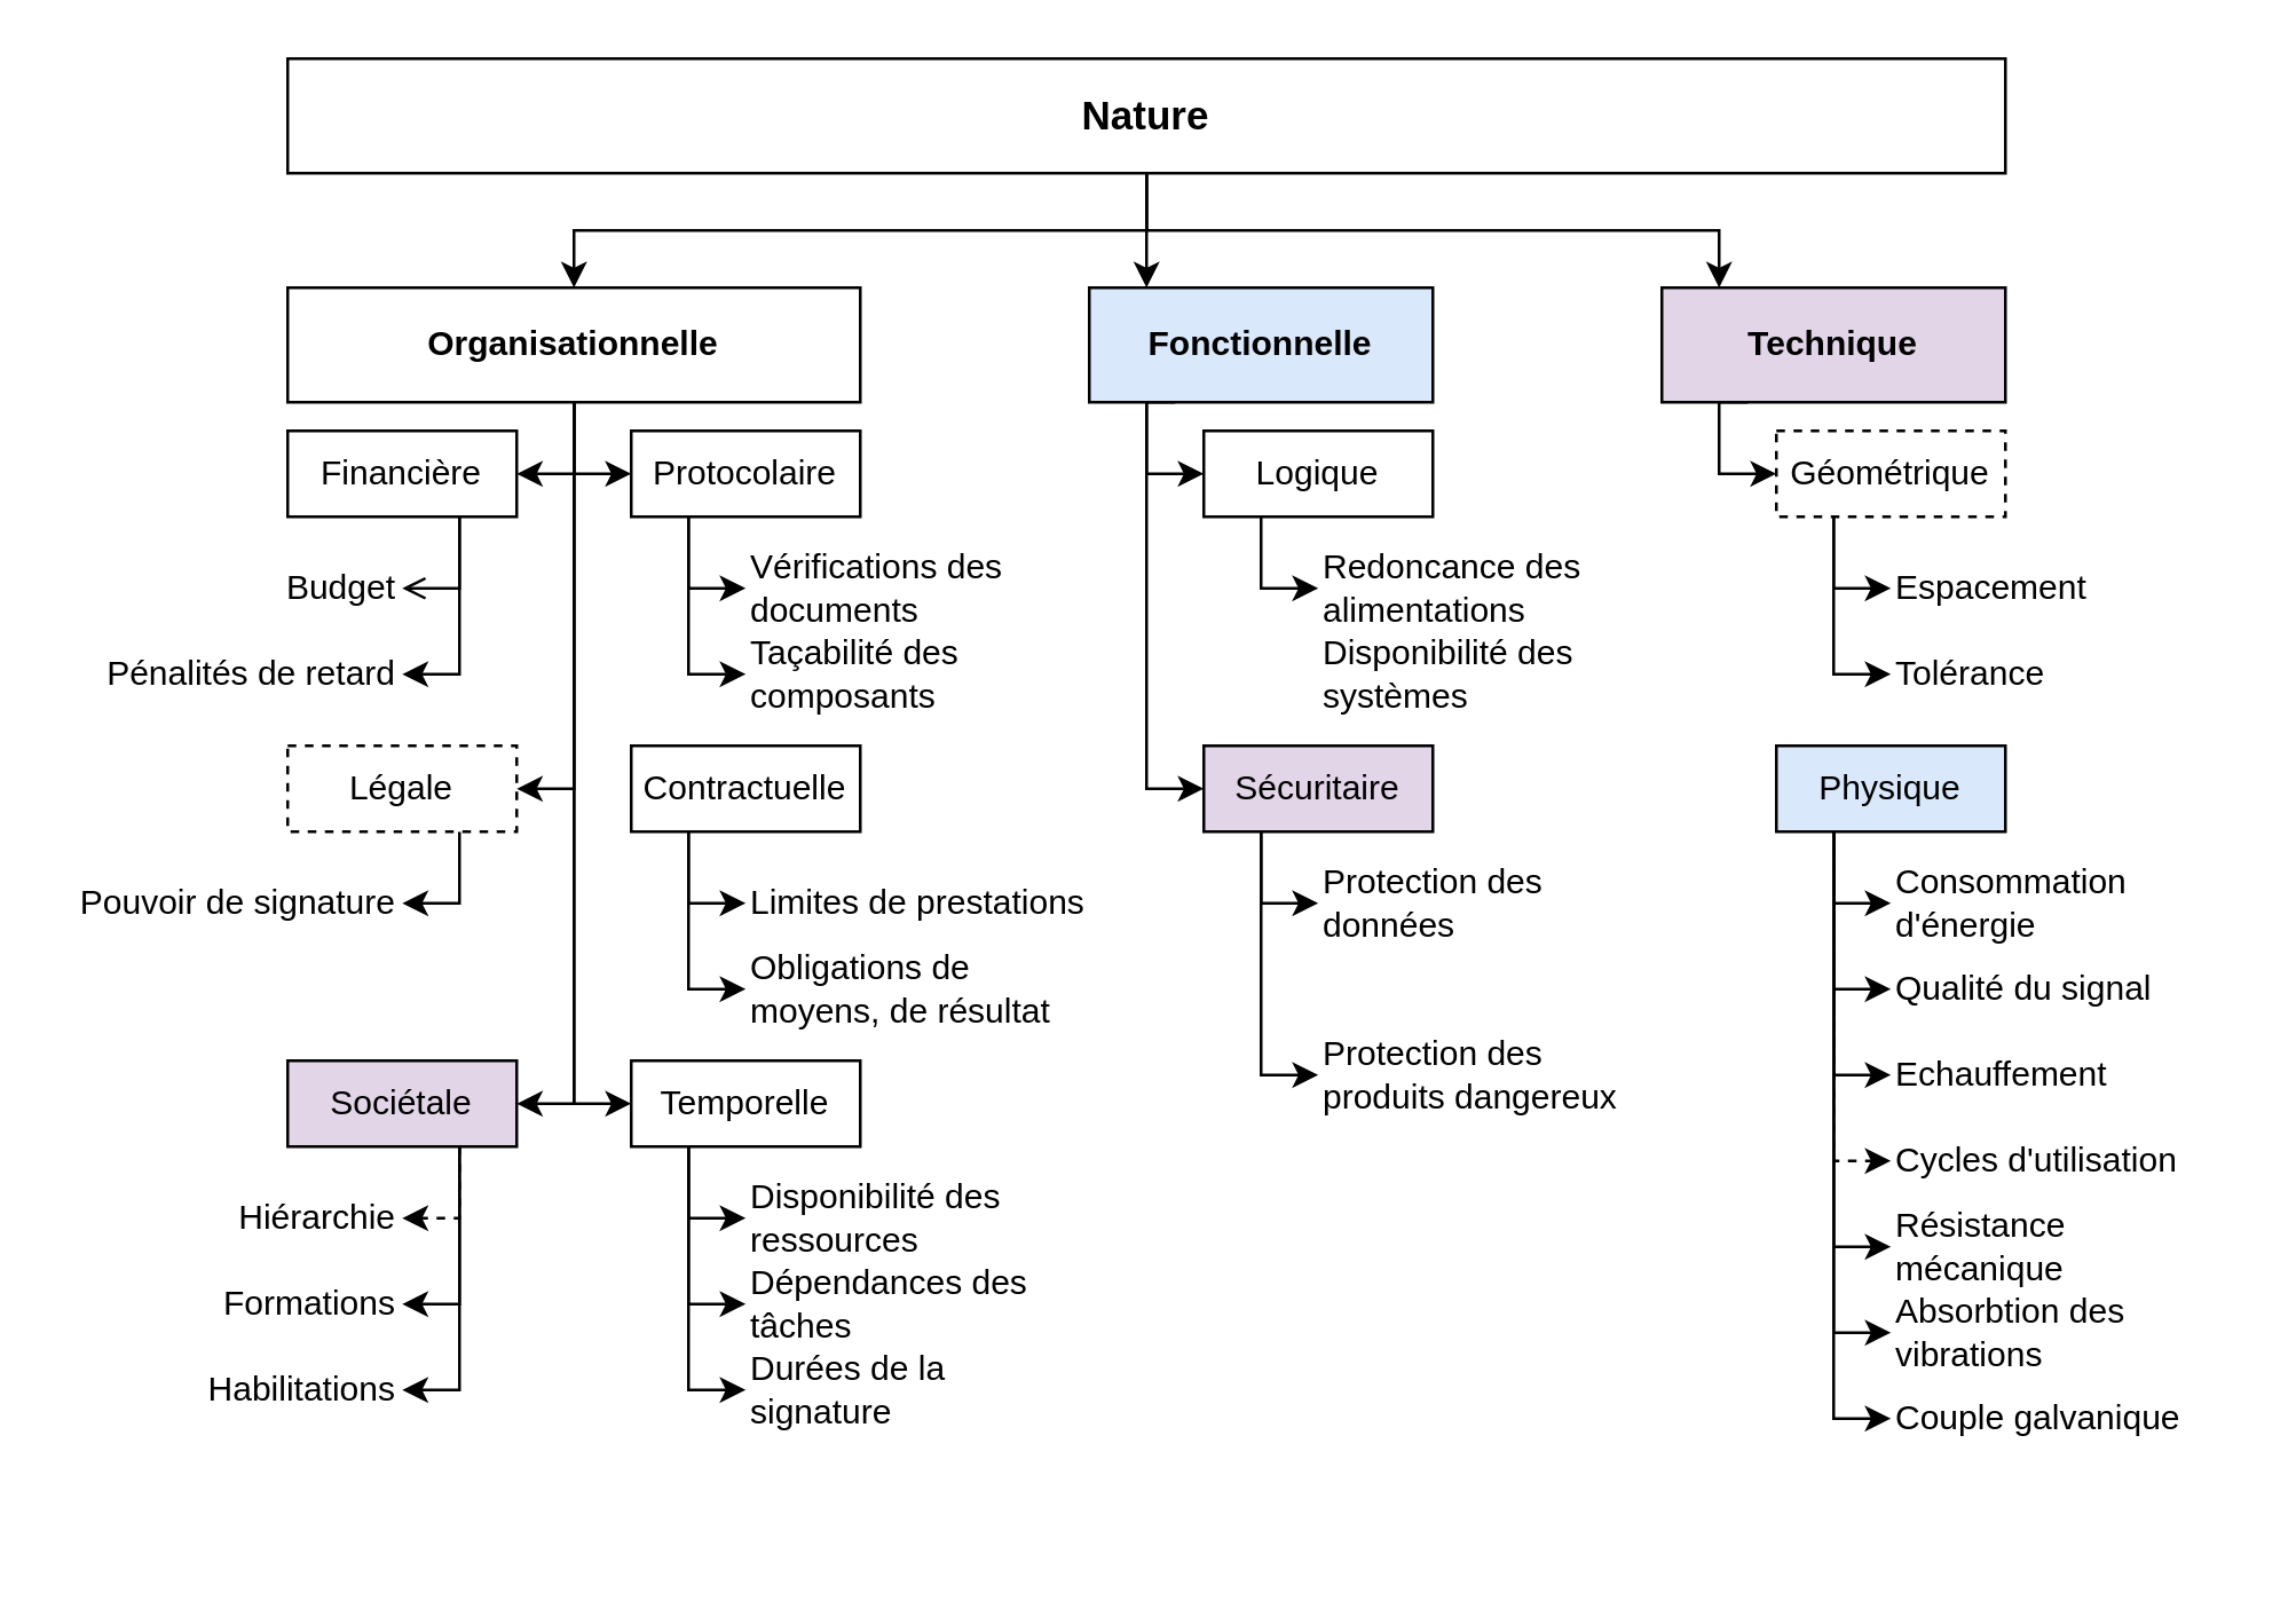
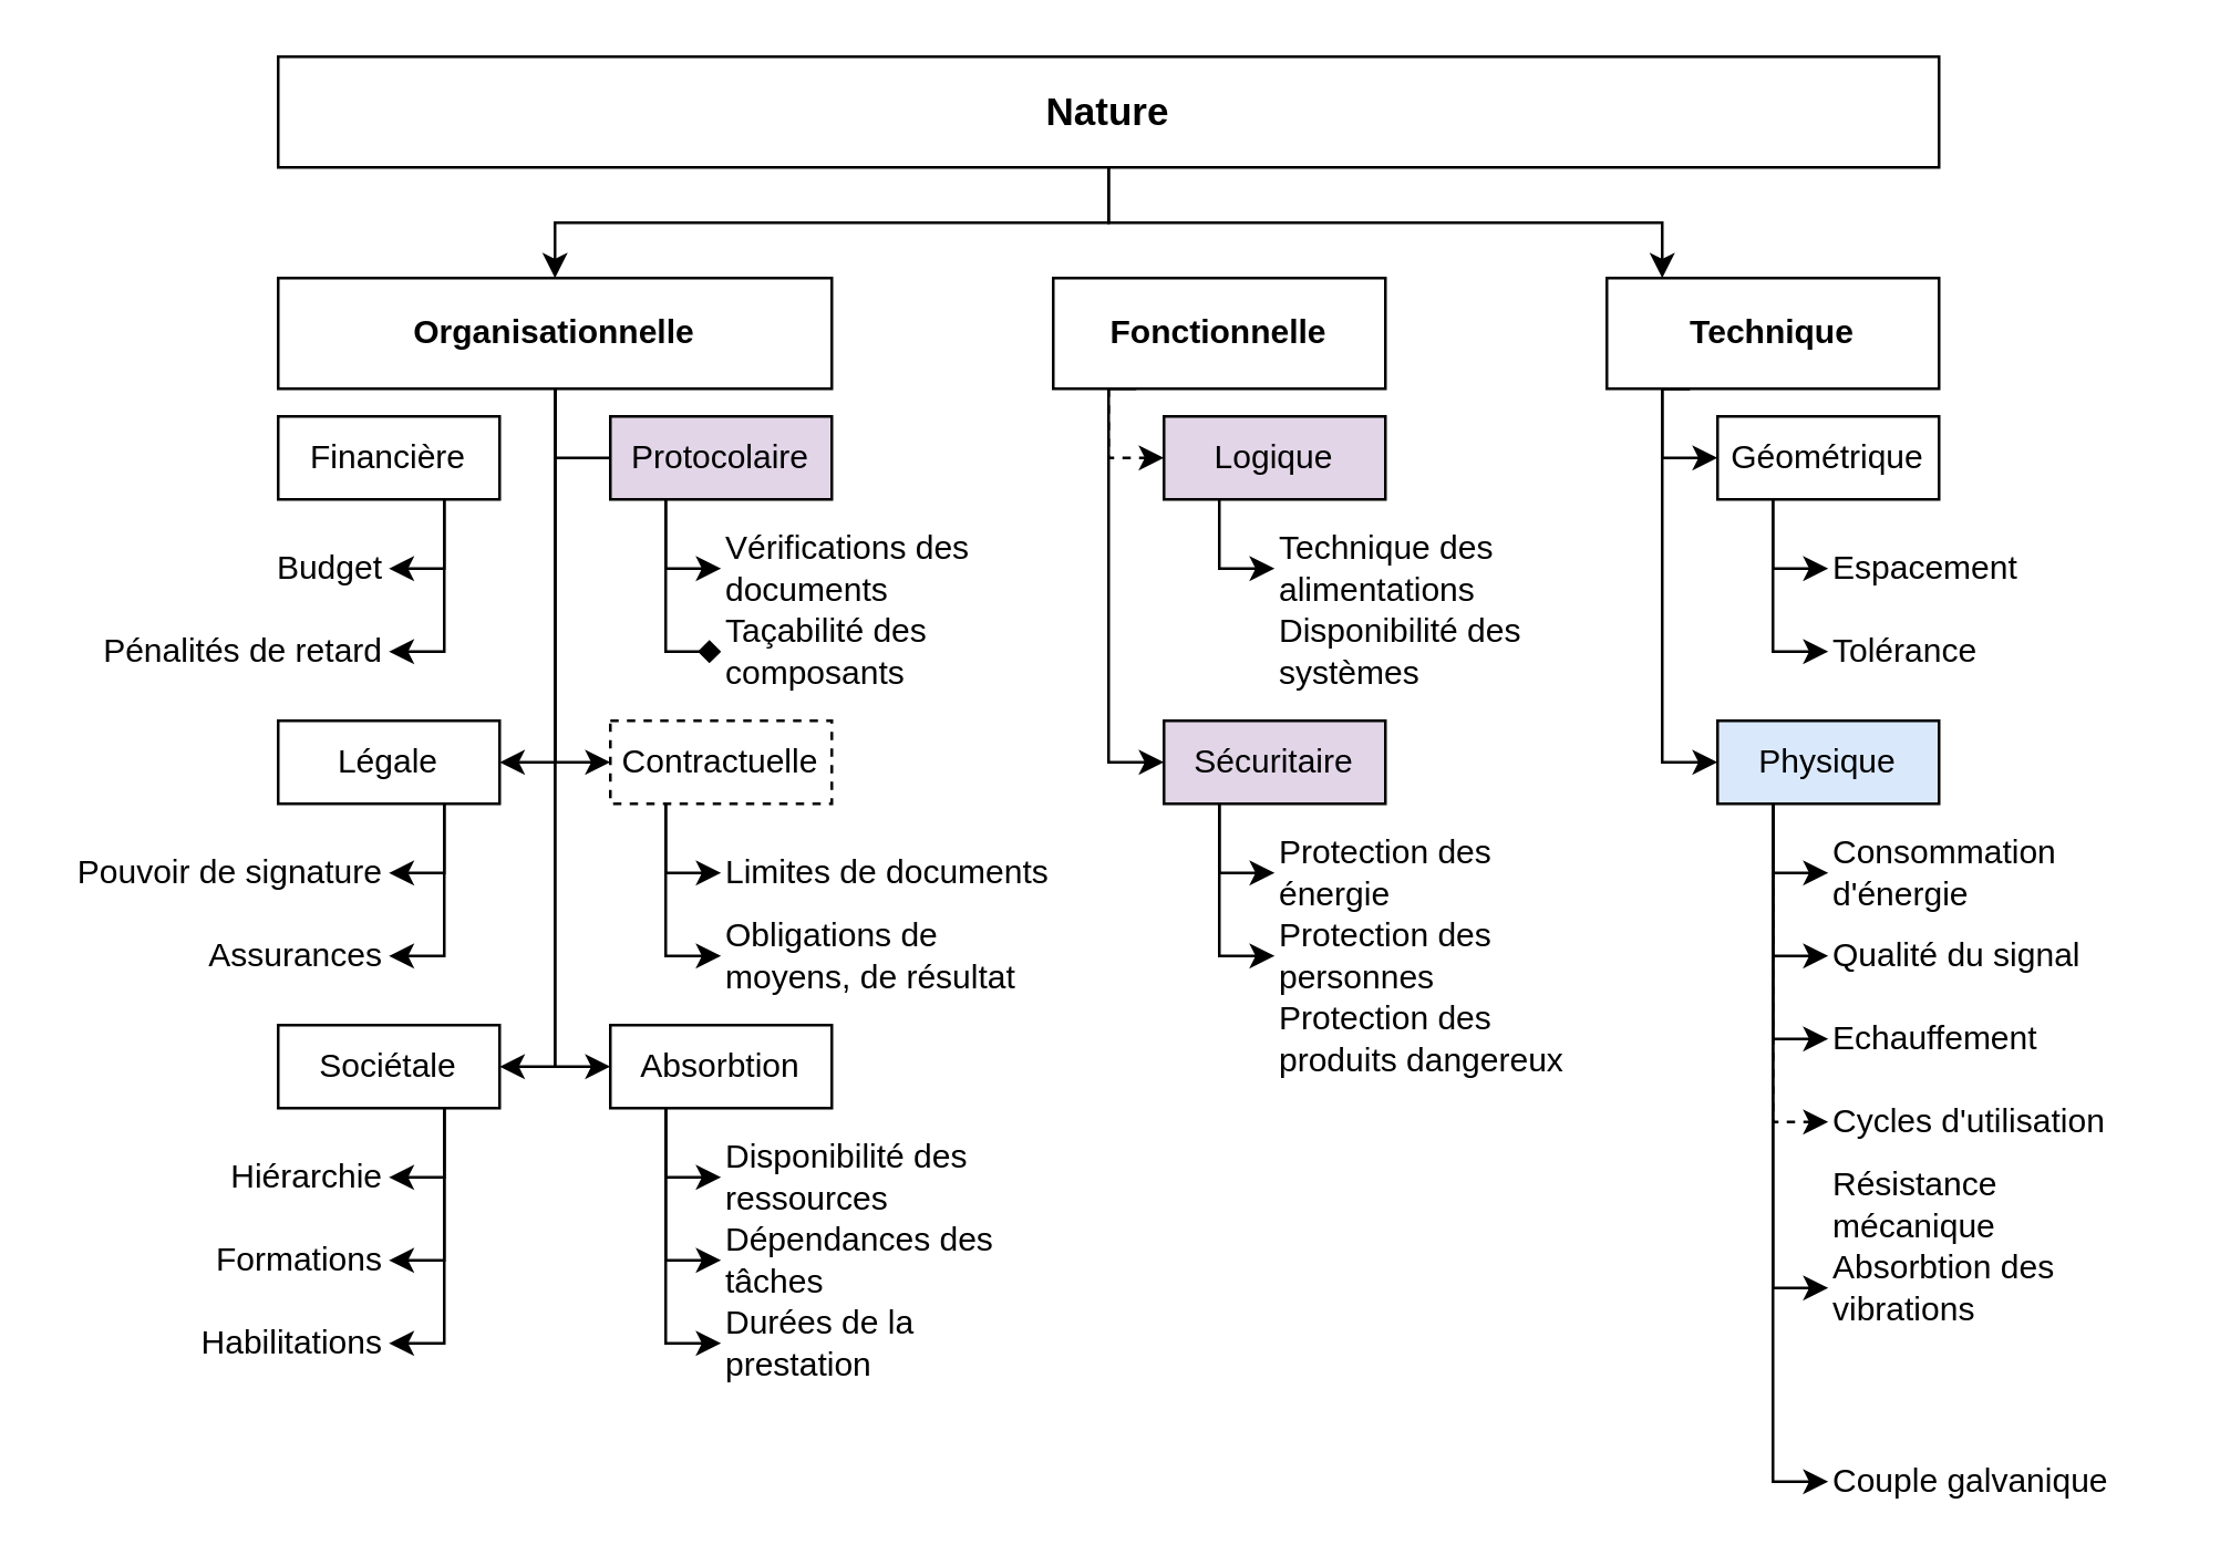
- <mxCell id="2" style="edgeStyle=elbowEdgeStyle;rounded=0;orthogonalLoop=1;jettySize=auto;html=1;exitX=0.5;exitY=1;exitDx=0;exitDy=0;" edge="1" parent="1" source="5" target="30"><mxGeometry relative="1" as="geometry" /></mxCell>
- <mxCell id="30" value="Fonctionnelle" style="rounded=0;whiteSpace=wrap;html=1;fontStyle=1;fillColor=#dae8fc;" vertex="1" parent="1"><mxGeometry x="380" y="100" width="120" height="40" as="geometry" /></mxCell>
+ <mxCell id="30" value="Fonctionnelle" style="rounded=0;whiteSpace=wrap;html=1;fontStyle=1" vertex="1" parent="1"><mxGeometry x="380" y="100" width="120" height="40" as="geometry" /></mxCell>
- <mxCell id="7" value="Technique" style="rounded=0;whiteSpace=wrap;html=1;fontStyle=1;fillColor=#e1d5e7;" vertex="1" parent="1"><mxGeometry x="580" y="100" width="120" height="40" as="geometry" /></mxCell>
+ <mxCell id="7" value="Technique" style="rounded=0;whiteSpace=wrap;html=1;fontStyle=1" vertex="1" parent="1"><mxGeometry x="580" y="100" width="120" height="40" as="geometry" /></mxCell>
- <mxCell id="43" style="edgeStyle=elbowEdgeStyle;rounded=0;orthogonalLoop=1;jettySize=auto;html=1;exitX=0.5;exitY=1;exitDx=0;exitDy=0;entryX=1;entryY=0.5;entryDx=0;entryDy=0;" edge="1" parent="1" source="49" target="74"><mxGeometry relative="1" as="geometry"><Array as="points"><mxPoint x="200" y="150" /><mxPoint x="210" y="150" /></Array></mxGeometry></mxCell>
- <mxCell id="44" style="edgeStyle=elbowEdgeStyle;rounded=0;orthogonalLoop=1;jettySize=auto;html=1;exitX=0.5;exitY=1;exitDx=0;exitDy=0;entryX=0;entryY=0.5;entryDx=0;entryDy=0;" edge="1" parent="1" source="49" target="50"><mxGeometry relative="1" as="geometry"><Array as="points"><mxPoint x="200" y="150" /><mxPoint x="210" y="140" /></Array></mxGeometry></mxCell>
+ <mxCell id="44" style="edgeStyle=elbowEdgeStyle;rounded=0;orthogonalLoop=1;jettySize=auto;html=1;exitX=0.5;exitY=1;exitDx=0;exitDy=0;entryX=0;entryY=0.5;entryDx=0;entryDy=0;endArrow=none;" edge="1" parent="1" source="49" target="50"><mxGeometry relative="1" as="geometry"><Array as="points"><mxPoint x="200" y="150" /><mxPoint x="210" y="140" /></Array></mxGeometry></mxCell>
- <mxCell id="50" value="Protocolaire" style="rounded=0;whiteSpace=wrap;html=1;" vertex="1" parent="1"><mxGeometry x="220" y="150" width="80" height="30" as="geometry" /></mxCell>
+ <mxCell id="50" value="Protocolaire" style="rounded=0;whiteSpace=wrap;html=1;fillColor=#e1d5e7;" vertex="1" parent="1"><mxGeometry x="220" y="150" width="80" height="30" as="geometry" /></mxCell>
- <mxCell id="38" style="edgeStyle=elbowEdgeStyle;rounded=0;orthogonalLoop=1;jettySize=auto;html=1;entryX=0;entryY=0.5;entryDx=0;entryDy=0;" edge="1" target="39" parent="1" source="30"><mxGeometry relative="1" as="geometry"><mxPoint x="400" y="280" as="sourcePoint" /><Array as="points"><mxPoint x="400" y="140" /></Array></mxGeometry></mxCell>
+ <mxCell id="38" style="edgeStyle=elbowEdgeStyle;rounded=0;orthogonalLoop=1;jettySize=auto;html=1;entryX=0;entryY=0.5;entryDx=0;entryDy=0;dashed=1;" edge="1" target="39" parent="1" source="30"><mxGeometry relative="1" as="geometry"><mxPoint x="400" y="280" as="sourcePoint" /><Array as="points"><mxPoint x="400" y="140" /></Array></mxGeometry></mxCell>
- <mxCell id="39" value="Logique" style="rounded=0;whiteSpace=wrap;html=1;" vertex="1" parent="1"><mxGeometry x="420" y="150" width="80" height="30" as="geometry" /></mxCell>
+ <mxCell id="39" value="Logique" style="rounded=0;whiteSpace=wrap;html=1;fillColor=#e1d5e7;" vertex="1" parent="1"><mxGeometry x="420" y="150" width="80" height="30" as="geometry" /></mxCell>
- <mxCell id="10" value="Géométrique" style="rounded=0;whiteSpace=wrap;html=1;dashed=1;" vertex="1" parent="1"><mxGeometry x="620" y="150" width="80" height="30" as="geometry" /></mxCell>
+ <mxCell id="10" value="Géométrique" style="rounded=0;whiteSpace=wrap;html=1;" vertex="1" parent="1"><mxGeometry x="620" y="150" width="80" height="30" as="geometry" /></mxCell>
- <mxCell id="75" style="edgeStyle=elbowEdgeStyle;rounded=0;orthogonalLoop=1;jettySize=auto;html=1;entryX=1;entryY=0.5;entryDx=0;entryDy=0;endArrow=open;" edge="1" source="74" target="76" parent="1"><mxGeometry relative="1" as="geometry"><mxPoint x="70" y="360" as="sourcePoint" /><Array as="points"><mxPoint x="160" y="190" /></Array></mxGeometry></mxCell>
+ <mxCell id="75" style="edgeStyle=elbowEdgeStyle;rounded=0;orthogonalLoop=1;jettySize=auto;html=1;entryX=1;entryY=0.5;entryDx=0;entryDy=0;" edge="1" source="74" target="76" parent="1"><mxGeometry relative="1" as="geometry"><mxPoint x="70" y="360" as="sourcePoint" /><Array as="points"><mxPoint x="160" y="190" /></Array></mxGeometry></mxCell>
- <mxCell id="41" value="Redoncance des alimentations" style="text;html=1;strokeColor=none;fillColor=none;align=left;verticalAlign=middle;whiteSpace=wrap;rounded=0;" vertex="1" parent="1"><mxGeometry x="460" y="190" width="120" height="30" as="geometry" /></mxCell>
+ <mxCell id="41" value="Technique des alimentations" style="text;html=1;strokeColor=none;fillColor=none;align=left;verticalAlign=middle;whiteSpace=wrap;rounded=0;" vertex="1" parent="1"><mxGeometry x="460" y="190" width="120" height="30" as="geometry" /></mxCell>
+ <mxCell id="13" style="edgeStyle=elbowEdgeStyle;rounded=0;orthogonalLoop=1;jettySize=auto;html=1;exitX=0.25;exitY=1;exitDx=0;exitDy=0;entryX=0;entryY=0.5;entryDx=0;entryDy=0;" edge="1" target="18" parent="1" source="7"><mxGeometry relative="1" as="geometry"><mxPoint x="600" y="250" as="sourcePoint" /><Array as="points"><mxPoint x="600" y="210" /></Array></mxGeometry></mxCell>
- <mxCell id="53" style="edgeStyle=elbowEdgeStyle;rounded=0;orthogonalLoop=1;jettySize=auto;html=1;entryX=0;entryY=0.5;entryDx=0;entryDy=0;exitX=0.25;exitY=1;exitDx=0;exitDy=0;" edge="1" source="50" target="54" parent="1"><mxGeometry relative="1" as="geometry"><mxPoint x="220" y="320" as="sourcePoint" /><Array as="points"><mxPoint x="240" y="220" /></Array></mxGeometry></mxCell>
+ <mxCell id="53" style="edgeStyle=elbowEdgeStyle;rounded=0;orthogonalLoop=1;jettySize=auto;html=1;entryX=0;entryY=0.5;entryDx=0;entryDy=0;exitX=0.25;exitY=1;exitDx=0;exitDy=0;endArrow=diamond;" edge="1" source="50" target="54" parent="1"><mxGeometry relative="1" as="geometry"><mxPoint x="220" y="320" as="sourcePoint" /><Array as="points"><mxPoint x="240" y="220" /></Array></mxGeometry></mxCell>
- <mxCell id="81" value="Légale" style="rounded=0;whiteSpace=wrap;html=1;dashed=1;" vertex="1" parent="1"><mxGeometry x="100" y="260" width="80" height="30" as="geometry" /></mxCell>
+ <mxCell id="81" value="Légale" style="rounded=0;whiteSpace=wrap;html=1;" vertex="1" parent="1"><mxGeometry x="100" y="260" width="80" height="30" as="geometry" /></mxCell>
+ <mxCell id="46" style="edgeStyle=elbowEdgeStyle;rounded=0;orthogonalLoop=1;jettySize=auto;html=1;exitX=0.5;exitY=1;exitDx=0;exitDy=0;" edge="1" parent="1" source="49" target="55"><mxGeometry relative="1" as="geometry"><Array as="points"><mxPoint x="200" y="200" /></Array></mxGeometry></mxCell>
- <mxCell id="55" value="Contractuelle" style="rounded=0;whiteSpace=wrap;html=1;" vertex="1" parent="1"><mxGeometry x="220" y="260" width="80" height="30" as="geometry" /></mxCell>
+ <mxCell id="55" value="Contractuelle" style="rounded=0;whiteSpace=wrap;html=1;dashed=1;" vertex="1" parent="1"><mxGeometry x="220" y="260" width="80" height="30" as="geometry" /></mxCell>
- <mxCell id="57" value="Limites de prestations" style="text;html=1;strokeColor=none;fillColor=none;align=left;verticalAlign=middle;whiteSpace=wrap;rounded=0;" vertex="1" parent="1"><mxGeometry x="260" y="300" width="120" height="30" as="geometry" /></mxCell>
+ <mxCell id="57" value="Limites de documents" style="text;html=1;strokeColor=none;fillColor=none;align=left;verticalAlign=middle;whiteSpace=wrap;rounded=0;" vertex="1" parent="1"><mxGeometry x="260" y="300" width="120" height="30" as="geometry" /></mxCell>
- <mxCell id="34" value="Protection des données" style="text;html=1;strokeColor=none;fillColor=none;align=left;verticalAlign=middle;whiteSpace=wrap;rounded=0;" vertex="1" parent="1"><mxGeometry x="460" y="300" width="120" height="30" as="geometry" /></mxCell>
+ <mxCell id="34" value="Protection des énergie" style="text;html=1;strokeColor=none;fillColor=none;align=left;verticalAlign=middle;whiteSpace=wrap;rounded=0;" vertex="1" parent="1"><mxGeometry x="460" y="300" width="120" height="30" as="geometry" /></mxCell>
+ <mxCell id="80" style="edgeStyle=elbowEdgeStyle;rounded=0;orthogonalLoop=1;jettySize=auto;html=1;entryX=1;entryY=0.5;entryDx=0;entryDy=0;" edge="1" source="81" target="83" parent="1"><mxGeometry relative="1" as="geometry"><Array as="points"><mxPoint x="160" y="320" /></Array></mxGeometry></mxCell>
+ <mxCell id="83" value="Assurances" style="text;html=1;strokeColor=none;fillColor=none;align=right;verticalAlign=middle;whiteSpace=wrap;rounded=0;" vertex="1" parent="1"><mxGeometry y="330" width="120" height="30" as="geometry" x="20" /></mxCell>
+ <mxCell id="35" style="edgeStyle=elbowEdgeStyle;rounded=0;orthogonalLoop=1;jettySize=auto;html=1;exitX=0.25;exitY=1;exitDx=0;exitDy=0;entryX=0;entryY=0.5;entryDx=0;entryDy=0;" edge="1" target="36" parent="1" source="33"><mxGeometry relative="1" as="geometry"><mxPoint x="440" y="320" as="sourcePoint" /><Array as="points"><mxPoint x="440" y="320" /></Array></mxGeometry></mxCell>
+ <mxCell id="36" value="Protection des personnes" style="text;html=1;strokeColor=none;fillColor=none;align=left;verticalAlign=middle;whiteSpace=wrap;rounded=0;" vertex="1" parent="1"><mxGeometry x="460" y="330" width="120" height="30" as="geometry" /></mxCell>
- <mxCell id="32" style="edgeStyle=elbowEdgeStyle;rounded=0;orthogonalLoop=1;jettySize=auto;html=1;exitX=0.25;exitY=1;exitDx=0;exitDy=0;entryX=0;entryY=0.5;entryDx=0;entryDy=0;" edge="1" parent="1" source="33" target="37"><mxGeometry relative="1" as="geometry"><Array as="points"><mxPoint x="440" y="340" /></Array></mxGeometry></mxCell>
- <mxCell id="69" value="Sociétale" style="rounded=0;whiteSpace=wrap;html=1;fillColor=#e1d5e7;" vertex="1" parent="1"><mxGeometry x="100" y="370" width="80" height="30" as="geometry" /></mxCell>
+ <mxCell id="69" value="Sociétale" style="rounded=0;whiteSpace=wrap;html=1;" vertex="1" parent="1"><mxGeometry x="100" y="370" width="80" height="30" as="geometry" /></mxCell>
- <mxCell id="62" value="Temporelle" style="rounded=0;whiteSpace=wrap;html=1;" vertex="1" parent="1"><mxGeometry x="220" y="370" width="80" height="30" as="geometry" /></mxCell>
+ <mxCell id="62" value="Absorbtion" style="rounded=0;whiteSpace=wrap;html=1;" vertex="1" parent="1"><mxGeometry x="220" y="370" width="80" height="30" as="geometry" /></mxCell>
- <mxCell id="67" style="edgeStyle=elbowEdgeStyle;rounded=0;orthogonalLoop=1;jettySize=auto;html=1;entryX=1;entryY=0.5;entryDx=0;entryDy=0;dashed=1;" edge="1" source="69" target="70" parent="1"><mxGeometry relative="1" as="geometry"><Array as="points"><mxPoint x="160" y="420" /><mxPoint x="90" y="420" /></Array></mxGeometry></mxCell>
+ <mxCell id="67" style="edgeStyle=elbowEdgeStyle;rounded=0;orthogonalLoop=1;jettySize=auto;html=1;entryX=1;entryY=0.5;entryDx=0;entryDy=0;" edge="1" source="69" target="70" parent="1"><mxGeometry relative="1" as="geometry"><Array as="points"><mxPoint x="160" y="420" /><mxPoint x="90" y="420" /></Array></mxGeometry></mxCell>
- <mxCell id="16" style="edgeStyle=elbowEdgeStyle;rounded=0;orthogonalLoop=1;jettySize=auto;html=1;exitX=0.25;exitY=1;exitDx=0;exitDy=0;entryX=0;entryY=0.5;entryDx=0;entryDy=0;" edge="1" parent="1" source="18" target="25"><mxGeometry relative="1" as="geometry"><Array as="points"><mxPoint x="640" y="360" /></Array></mxGeometry></mxCell>
- <mxCell id="66" value="Durées de la signature" style="text;html=1;strokeColor=none;fillColor=none;align=left;verticalAlign=middle;whiteSpace=wrap;rounded=0;" vertex="1" parent="1"><mxGeometry x="260" y="470" width="120" height="30" as="geometry" /></mxCell>
+ <mxCell id="66" value="Durées de la prestation" style="text;html=1;strokeColor=none;fillColor=none;align=left;verticalAlign=middle;whiteSpace=wrap;rounded=0;" vertex="1" parent="1"><mxGeometry x="260" y="470" width="120" height="30" as="geometry" /></mxCell>
- <mxCell id="28" value="Couple galvanique" style="text;html=1;strokeColor=none;fillColor=none;align=left;verticalAlign=middle;whiteSpace=wrap;rounded=0;" vertex="1" parent="1"><mxGeometry x="660" y="480" width="120" height="30" as="geometry" /></mxCell>
+ <mxCell id="28" value="Couple galvanique" style="text;html=1;strokeColor=none;fillColor=none;align=left;verticalAlign=middle;whiteSpace=wrap;rounded=0;" vertex="1" parent="1"><mxGeometry x="660" y="520" width="120" height="30" as="geometry" /></mxCell>
